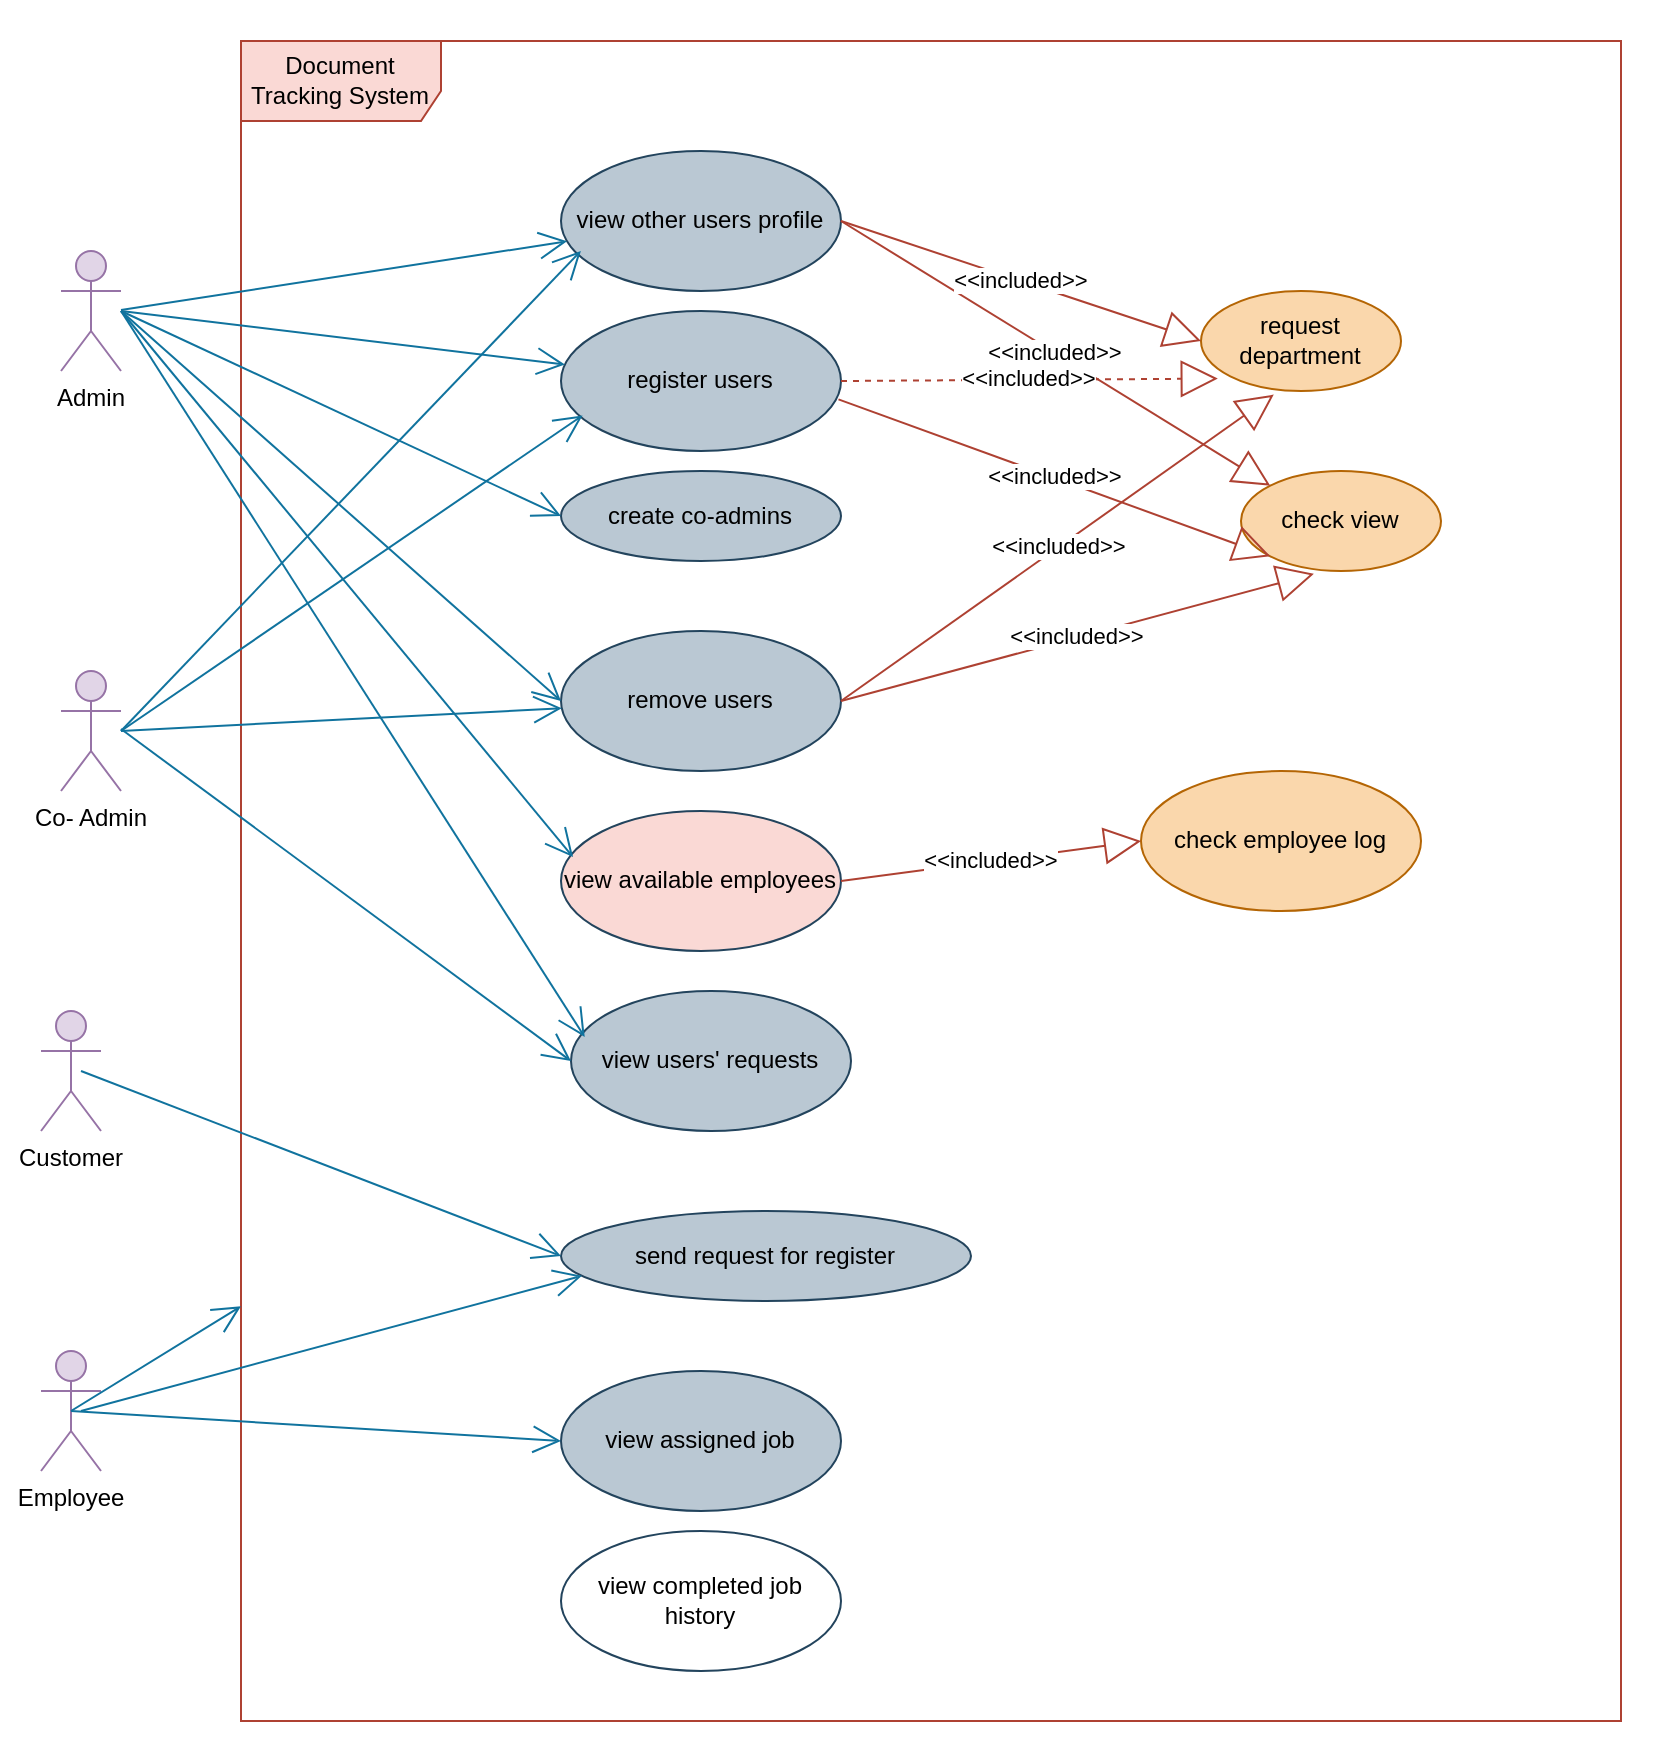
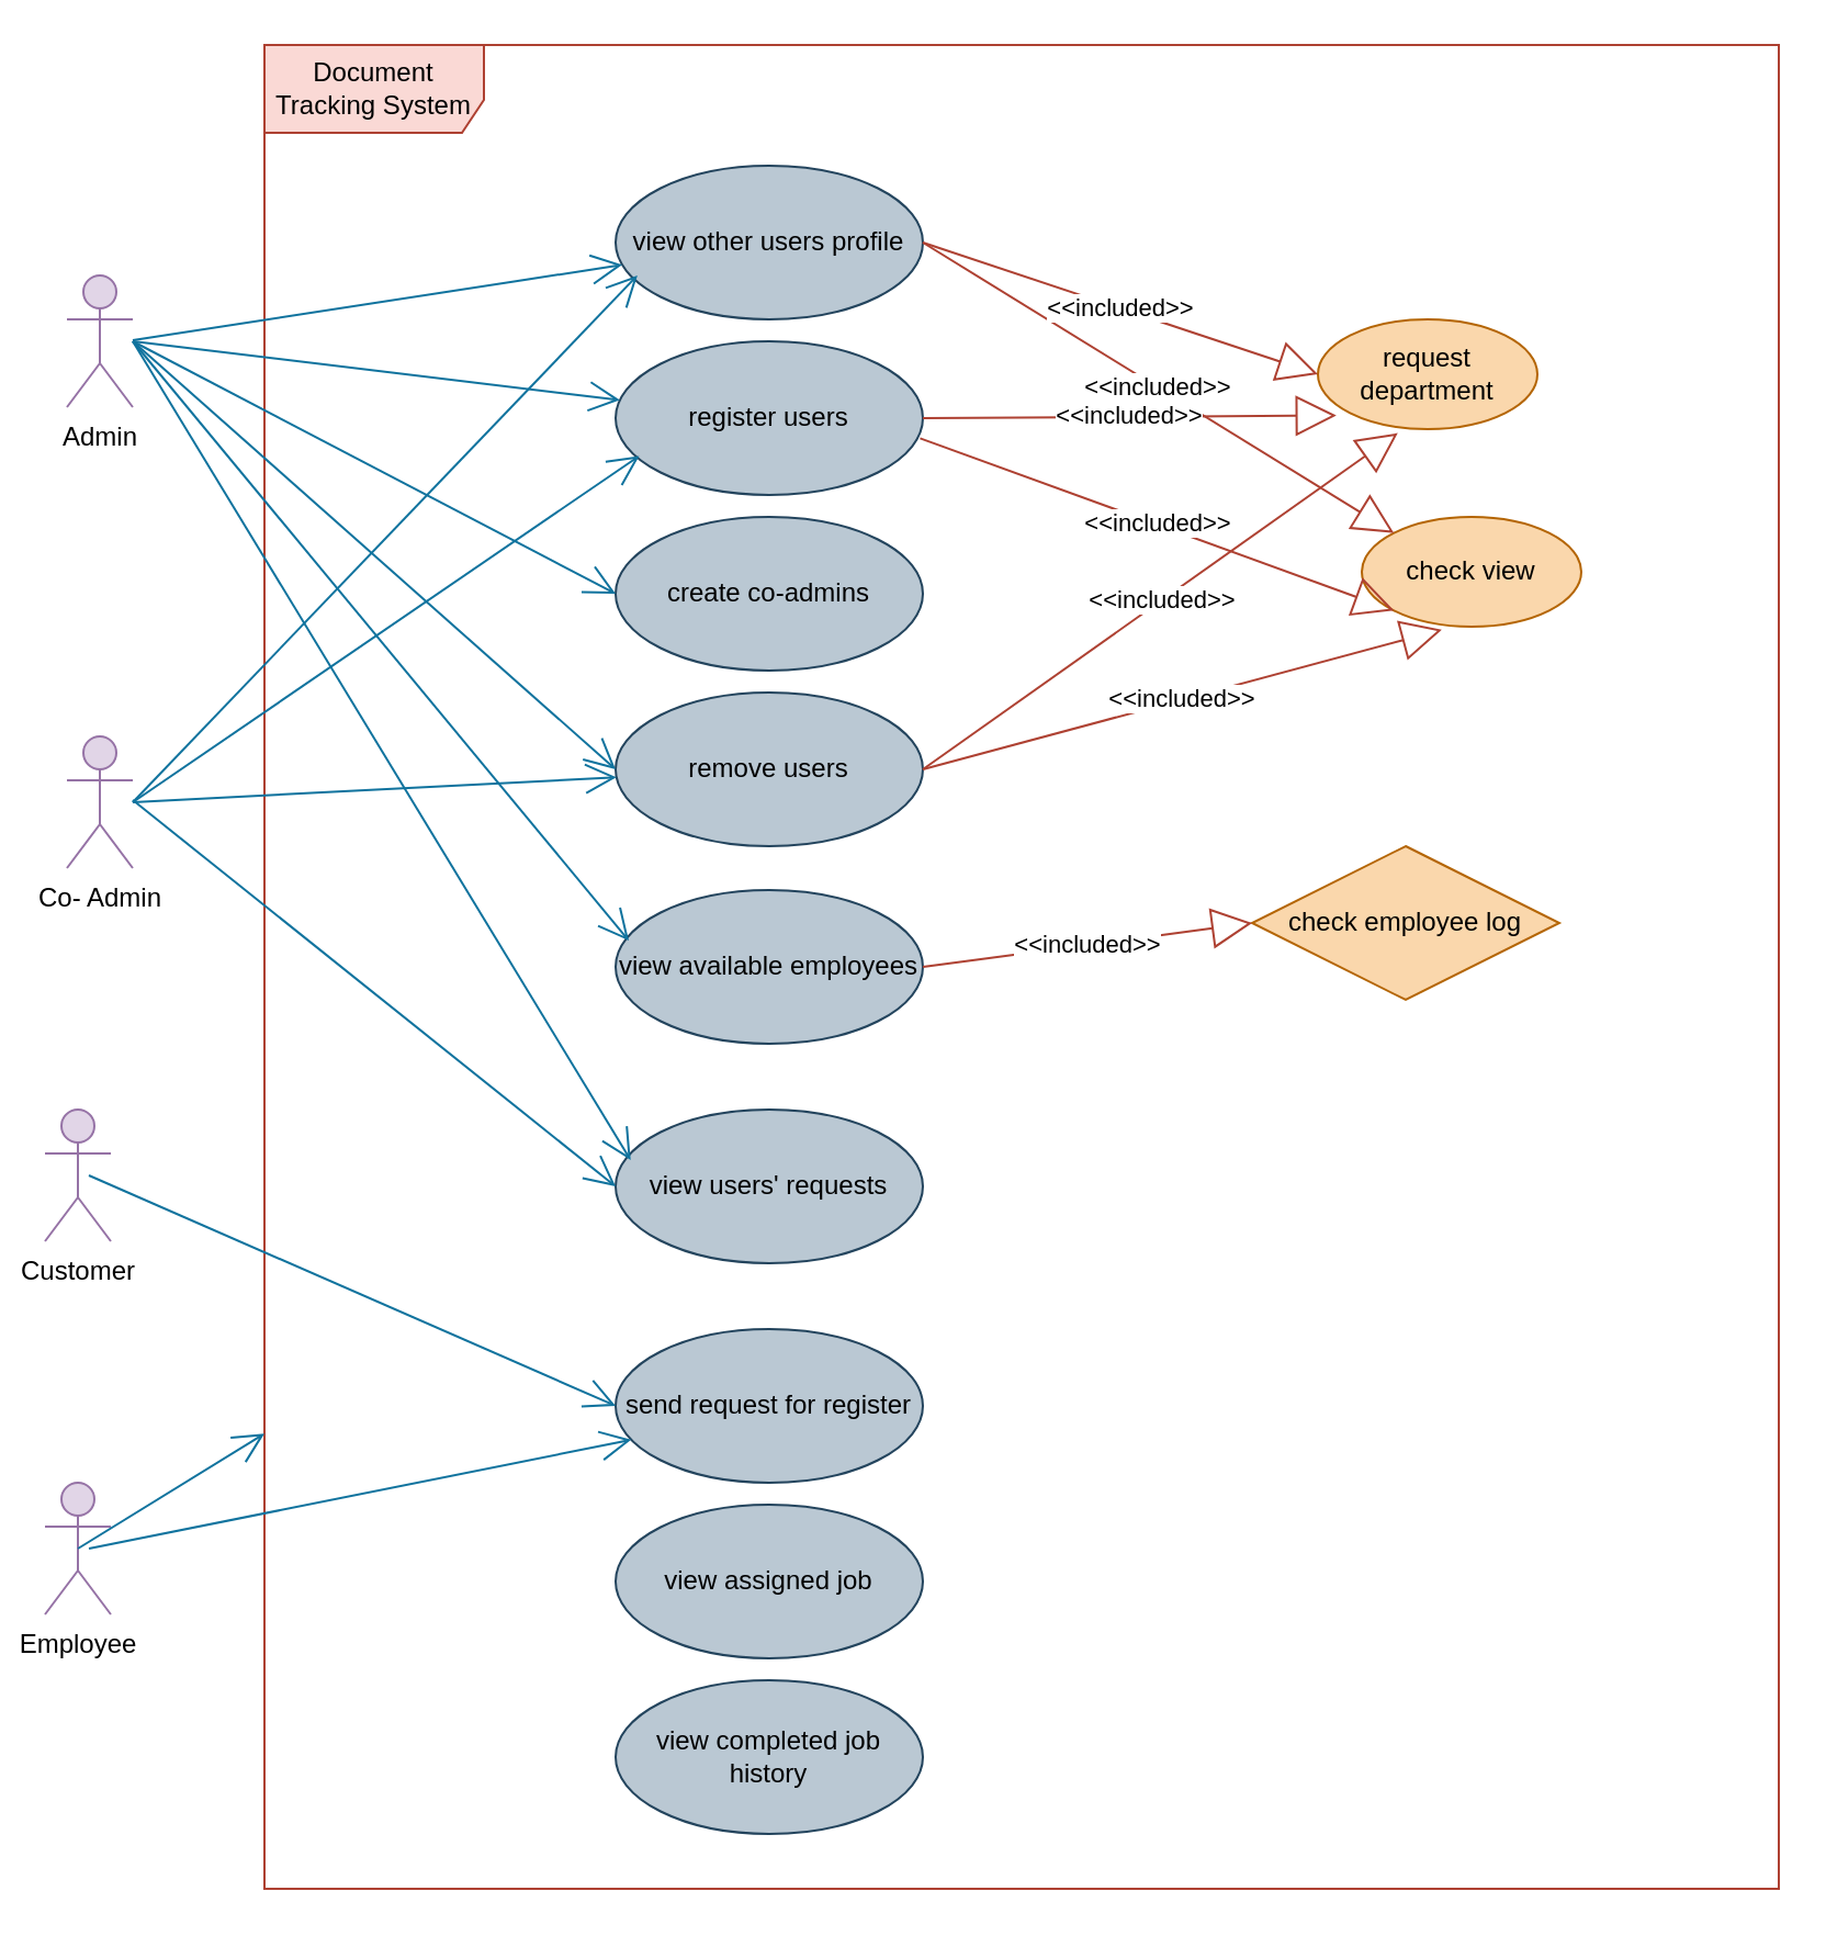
- <mxCell id="38" value="&amp;lt;&amp;lt;included&amp;gt;&amp;gt;" style="endArrow=block;endSize=16;endFill=0;html=1;rounded=0;exitX=1;exitY=0.5;exitDx=0;exitDy=0;entryX=0.084;entryY=0.876;entryDx=0;entryDy=0;entryPerimeter=0;fillColor=#fad9d5;strokeColor=#ae4132;dashed=1;" edge="1" parent="1" source="8" target="17"><mxGeometry width="160" relative="1" as="geometry"><mxPoint x="430" y="120" as="sourcePoint" /><mxPoint x="620" y="200" as="targetPoint" /></mxGeometry></mxCell>
+ <mxCell id="38" value="&amp;lt;&amp;lt;included&amp;gt;&amp;gt;" style="endArrow=block;endSize=16;endFill=0;html=1;rounded=0;exitX=1;exitY=0.5;exitDx=0;exitDy=0;entryX=0.084;entryY=0.876;entryDx=0;entryDy=0;entryPerimeter=0;fillColor=#fad9d5;strokeColor=#ae4132;" edge="1" parent="1" source="8" target="17"><mxGeometry width="160" relative="1" as="geometry"><mxPoint x="430" y="120" as="sourcePoint" /><mxPoint x="620" y="200" as="targetPoint" /></mxGeometry></mxCell>
- <mxCell id="9" value="create co-admins" style="ellipse;whiteSpace=wrap;html=1;fillColor=#bac8d3;strokeColor=#23445d;" vertex="1" parent="1"><mxGeometry x="280" y="235" width="140" height="45" as="geometry" /></mxCell>
+ <mxCell id="9" value="create co-admins" style="ellipse;whiteSpace=wrap;html=1;fillColor=#bac8d3;strokeColor=#23445d;" vertex="1" parent="1"><mxGeometry x="280" y="235" width="140" height="70" as="geometry" /></mxCell>
- <mxCell id="30" value="check employee log" style="ellipse;whiteSpace=wrap;html=1;fillColor=#fad7ac;strokeColor=#b46504;" vertex="1" parent="1"><mxGeometry x="570" y="385" width="140" height="70" as="geometry" /></mxCell>
+ <mxCell id="30" value="check employee log" style="rhombus;whiteSpace=wrap;html=1;fillColor=#fad7ac;strokeColor=#b46504;" vertex="1" parent="1"><mxGeometry x="570" y="385" width="140" height="70" as="geometry" /></mxCell>
- <mxCell id="24" value="view available employees" style="ellipse;whiteSpace=wrap;html=1;fillColor=#fad9d5;strokeColor=#23445d;" vertex="1" parent="1"><mxGeometry x="280" y="405" width="140" height="70" as="geometry" /></mxCell>
+ <mxCell id="24" value="view available employees" style="ellipse;whiteSpace=wrap;html=1;fillColor=#bac8d3;strokeColor=#23445d;" vertex="1" parent="1"><mxGeometry x="280" y="405" width="140" height="70" as="geometry" /></mxCell>
- <mxCell id="35" value="view users' requests" style="ellipse;whiteSpace=wrap;html=1;fillColor=#bac8d3;strokeColor=#23445d;" vertex="1" parent="1"><mxGeometry x="285" y="495" width="140" height="70" as="geometry" /></mxCell>
+ <mxCell id="35" value="view users' requests" style="ellipse;whiteSpace=wrap;html=1;fillColor=#bac8d3;strokeColor=#23445d;" vertex="1" parent="1"><mxGeometry x="280" y="505" width="140" height="70" as="geometry" /></mxCell>
- <mxCell id="32" value="send request for register" style="ellipse;whiteSpace=wrap;html=1;fillColor=#bac8d3;strokeColor=#23445d;" vertex="1" parent="1"><mxGeometry x="280" y="605" width="205" height="45" as="geometry" /></mxCell>
+ <mxCell id="32" value="send request for register" style="ellipse;whiteSpace=wrap;html=1;fillColor=#bac8d3;strokeColor=#23445d;" vertex="1" parent="1"><mxGeometry x="280" y="605" width="140" height="70" as="geometry" /></mxCell>
- <mxCell id="29" value="" style="endArrow=open;endFill=1;endSize=12;html=1;rounded=0;entryX=0;entryY=0.5;entryDx=0;entryDy=0;exitX=0.5;exitY=0.5;exitDx=0;exitDy=0;exitPerimeter=0;fillColor=#b1ddf0;strokeColor=#10739e;" edge="1" parent="1" source="6" target="28"><mxGeometry width="160" relative="1" as="geometry"><mxPoint x="45" y="715" as="sourcePoint" /><mxPoint x="291.54" y="788.82" as="targetPoint" /></mxGeometry></mxCell>
- <mxCell id="27" value="view completed job history" style="ellipse;whiteSpace=wrap;html=1;fillColor=#ffffff;strokeColor=#23445d;" vertex="1" parent="1"><mxGeometry x="280" y="765" width="140" height="70" as="geometry" /></mxCell>
+ <mxCell id="27" value="view completed job history" style="ellipse;whiteSpace=wrap;html=1;fillColor=#bac8d3;strokeColor=#23445d;" vertex="1" parent="1"><mxGeometry x="280" y="765" width="140" height="70" as="geometry" /></mxCell>
